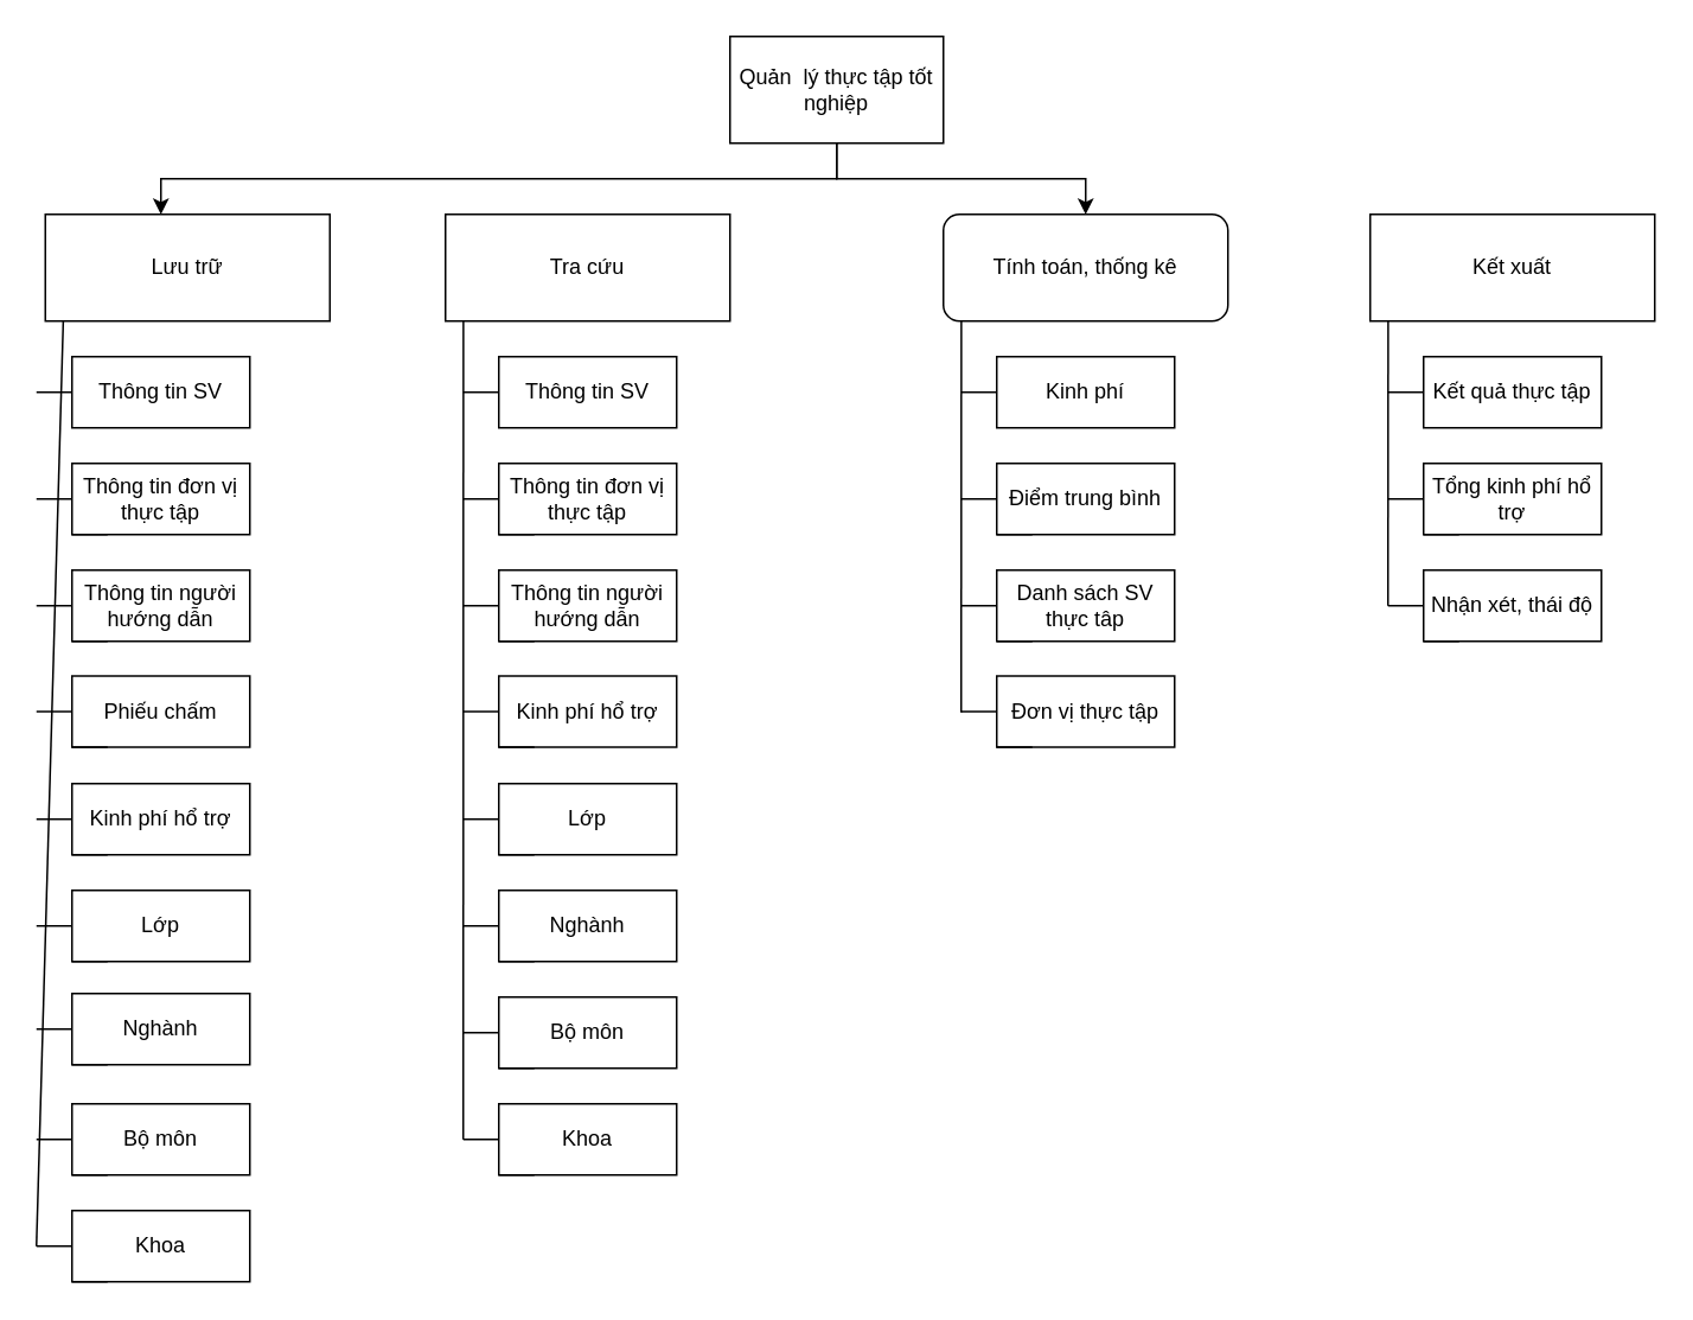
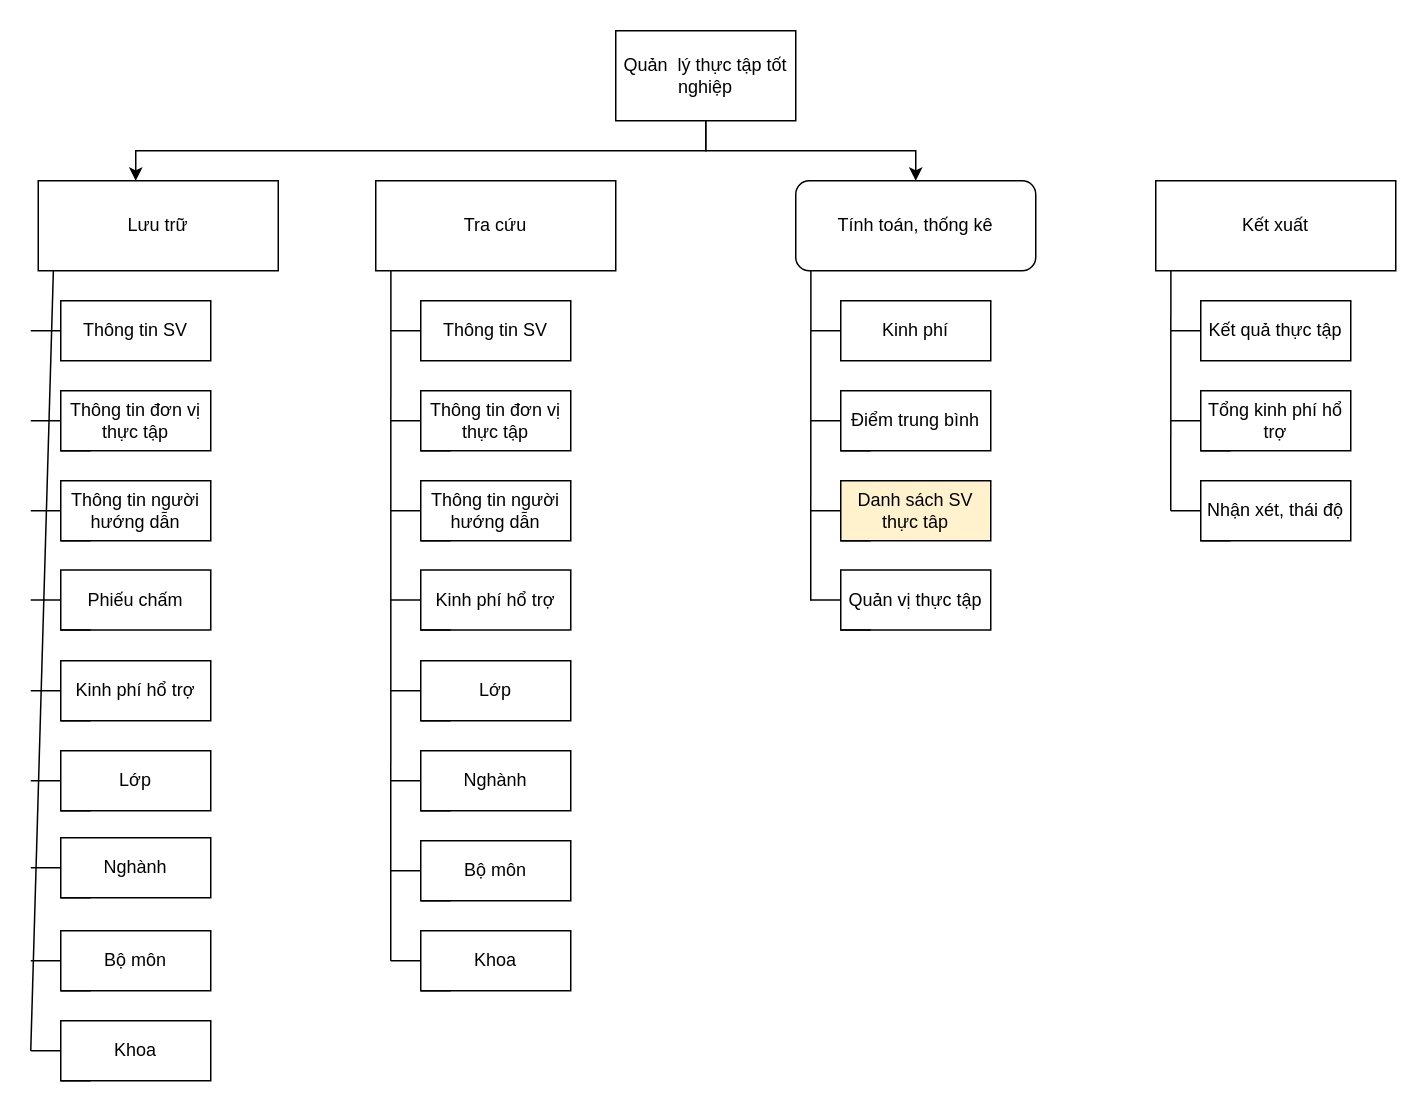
- <mxCell id="66" value="Danh sách SV thực tâp" style="rounded=0;whiteSpace=wrap;html=1;" vertex="1" parent="1"><mxGeometry x="560" y="320" width="100" height="40" as="geometry" /></mxCell>
+ <mxCell id="66" value="Danh sách SV thực tâp" style="rounded=0;whiteSpace=wrap;html=1;fillColor=#fff2cc;" vertex="1" parent="1"><mxGeometry x="560" y="320" width="100" height="40" as="geometry" /></mxCell>
- <mxCell id="69" value="Đơn vị thực tập" style="rounded=0;whiteSpace=wrap;html=1;" vertex="1" parent="1"><mxGeometry x="560" y="379.5" width="100" height="40" as="geometry" /></mxCell>
+ <mxCell id="69" value="Quản vị thực tập" style="rounded=0;whiteSpace=wrap;html=1;" vertex="1" parent="1"><mxGeometry x="560" y="379.5" width="100" height="40" as="geometry" /></mxCell>
